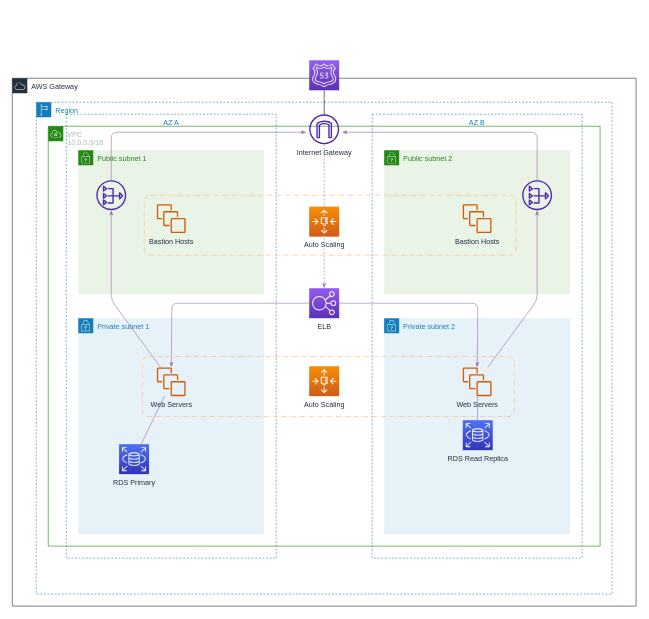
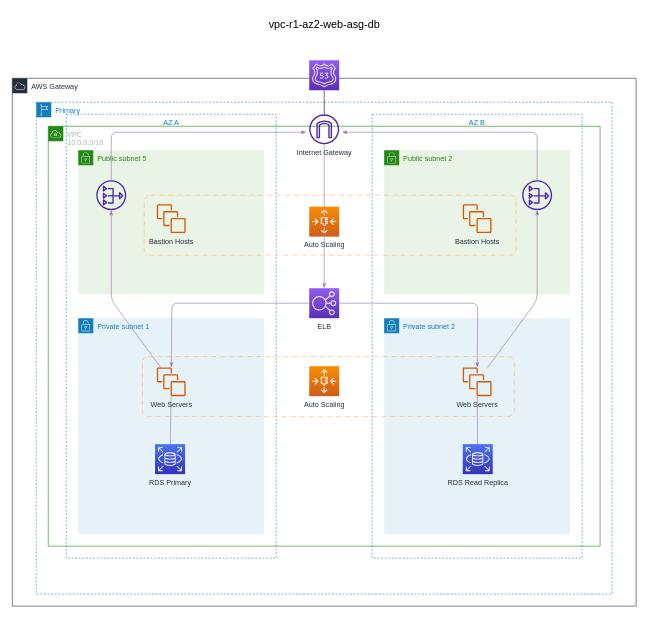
+ <mxCell id="33" value="&lt;font style=&quot;font-size: 18px;&quot;&gt;vpc-r1-az2-web-asg-db&lt;/font&gt;" style="text;html=1;align=center;verticalAlign=middle;resizable=0;points=[];autosize=1;strokeColor=none;fillColor=none;" vertex="1" parent="1"><mxGeometry x="435" y="20" width="210" height="40" as="geometry" /></mxCell>
- <mxCell id="10" value="Region" style="points=[[0,0],[0.25,0],[0.5,0],[0.75,0],[1,0],[1,0.25],[1,0.5],[1,0.75],[1,1],[0.75,1],[0.5,1],[0.25,1],[0,1],[0,0.75],[0,0.5],[0,0.25]];outlineConnect=0;gradientColor=none;html=1;whiteSpace=wrap;fontSize=12;fontStyle=0;container=1;pointerEvents=0;collapsible=0;recursiveResize=0;shape=mxgraph.aws4.group;grIcon=mxgraph.aws4.group_region;strokeColor=#147EBA;fillColor=none;verticalAlign=top;align=left;spacingLeft=30;fontColor=#147EBA;dashed=1;" vertex="1" parent="2"><mxGeometry x="40" y="40" width="960" height="820" as="geometry" /></mxCell>
+ <mxCell id="10" value="Primary" style="points=[[0,0],[0.25,0],[0.5,0],[0.75,0],[1,0],[1,0.25],[1,0.5],[1,0.75],[1,1],[0.75,1],[0.5,1],[0.25,1],[0,1],[0,0.75],[0,0.5],[0,0.25]];outlineConnect=0;gradientColor=none;html=1;whiteSpace=wrap;fontSize=12;fontStyle=0;container=1;pointerEvents=0;collapsible=0;recursiveResize=0;shape=mxgraph.aws4.group;grIcon=mxgraph.aws4.group_region;strokeColor=#147EBA;fillColor=none;verticalAlign=top;align=left;spacingLeft=30;fontColor=#147EBA;dashed=1;" vertex="1" parent="2"><mxGeometry x="40" y="40" width="960" height="820" as="geometry" /></mxCell>
- <mxCell id="3" value="Public subnet 1&lt;br&gt;" style="points=[[0,0],[0.25,0],[0.5,0],[0.75,0],[1,0],[1,0.25],[1,0.5],[1,0.75],[1,1],[0.75,1],[0.5,1],[0.25,1],[0,1],[0,0.75],[0,0.5],[0,0.25]];outlineConnect=0;gradientColor=none;html=1;whiteSpace=wrap;fontSize=12;fontStyle=0;container=1;pointerEvents=0;collapsible=0;recursiveResize=0;shape=mxgraph.aws4.group;grIcon=mxgraph.aws4.group_security_group;grStroke=0;strokeColor=#248814;fillColor=#E9F3E6;verticalAlign=top;align=left;spacingLeft=30;fontColor=#248814;dashed=0;" vertex="1" parent="2"><mxGeometry x="110" y="120" width="310" height="240" as="geometry" /></mxCell>
+ <mxCell id="3" value="Public subnet 5&lt;br&gt;" style="points=[[0,0],[0.25,0],[0.5,0],[0.75,0],[1,0],[1,0.25],[1,0.5],[1,0.75],[1,1],[0.75,1],[0.5,1],[0.25,1],[0,1],[0,0.75],[0,0.5],[0,0.25]];outlineConnect=0;gradientColor=none;html=1;whiteSpace=wrap;fontSize=12;fontStyle=0;container=1;pointerEvents=0;collapsible=0;recursiveResize=0;shape=mxgraph.aws4.group;grIcon=mxgraph.aws4.group_security_group;grStroke=0;strokeColor=#248814;fillColor=#E9F3E6;verticalAlign=top;align=left;spacingLeft=30;fontColor=#248814;dashed=0;" vertex="1" parent="2"><mxGeometry x="110" y="120" width="310" height="240" as="geometry" /></mxCell>
- <mxCell id="22" value="" style="edgeStyle=none;rounded=0;orthogonalLoop=1;jettySize=auto;html=1;fontSize=18;endArrow=classicThin;endFill=1;fillColor=#e1d5e7;strokeColor=#9673a6;dashed=1;" edge="1" parent="10" source="23" target="17"><mxGeometry relative="1" as="geometry" /></mxCell>
+ <mxCell id="22" value="" style="edgeStyle=none;rounded=0;orthogonalLoop=1;jettySize=auto;html=1;fontSize=18;endArrow=classicThin;endFill=1;fillColor=#e1d5e7;strokeColor=#9673a6;" edge="1" parent="10" source="23" target="17"><mxGeometry relative="1" as="geometry" /></mxCell>
- <mxCell id="15" value="RDS Read Replica" style="sketch=0;points=[[0,0,0],[0.25,0,0],[0.5,0,0],[0.75,0,0],[1,0,0],[0,1,0],[0.25,1,0],[0.5,1,0],[0.75,1,0],[1,1,0],[0,0.25,0],[0,0.5,0],[0,0.75,0],[1,0.25,0],[1,0.5,0],[1,0.75,0]];outlineConnect=0;fontColor=#232F3E;gradientColor=#4D72F3;gradientDirection=north;fillColor=#3334B9;strokeColor=#ffffff;dashed=0;verticalLabelPosition=bottom;verticalAlign=top;align=center;html=1;fontSize=12;fontStyle=0;aspect=fixed;shape=mxgraph.aws4.resourceIcon;resIcon=mxgraph.aws4.rds;shadow=0;" vertex="1" parent="12"><mxGeometry x="131" y="170" width="50" height="50" as="geometry" /></mxCell>
+ <mxCell id="15" value="RDS Read Replica" style="sketch=0;points=[[0,0,0],[0.25,0,0],[0.5,0,0],[0.75,0,0],[1,0,0],[0,1,0],[0.25,1,0],[0.5,1,0],[0.75,1,0],[1,1,0],[0,0.25,0],[0,0.5,0],[0,0.75,0],[1,0.25,0],[1,0.5,0],[1,0.75,0]];outlineConnect=0;fontColor=#232F3E;gradientColor=#4D72F3;gradientDirection=north;fillColor=#3334B9;strokeColor=#ffffff;dashed=0;verticalLabelPosition=bottom;verticalAlign=top;align=center;html=1;fontSize=12;fontStyle=0;aspect=fixed;shape=mxgraph.aws4.resourceIcon;resIcon=mxgraph.aws4.rds;shadow=0;" vertex="1" parent="12"><mxGeometry x="131" y="210" width="50" height="50" as="geometry" /></mxCell>
- <mxCell id="8" value="RDS Primary" style="sketch=0;points=[[0,0,0],[0.25,0,0],[0.5,0,0],[0.75,0,0],[1,0,0],[0,1,0],[0.25,1,0],[0.5,1,0],[0.75,1,0],[1,1,0],[0,0.25,0],[0,0.5,0],[0,0.75,0],[1,0.25,0],[1,0.5,0],[1,0.75,0]];outlineConnect=0;fontColor=#232F3E;gradientColor=#4D72F3;gradientDirection=north;fillColor=#3334B9;strokeColor=#ffffff;dashed=0;verticalLabelPosition=bottom;verticalAlign=top;align=center;html=1;fontSize=12;fontStyle=0;aspect=fixed;shape=mxgraph.aws4.resourceIcon;resIcon=mxgraph.aws4.rds;shadow=0;" vertex="1" parent="5"><mxGeometry x="68" y="210" width="50" height="50" as="geometry" /></mxCell>
+ <mxCell id="8" value="RDS Primary" style="sketch=0;points=[[0,0,0],[0.25,0,0],[0.5,0,0],[0.75,0,0],[1,0,0],[0,1,0],[0.25,1,0],[0.5,1,0],[0.75,1,0],[1,1,0],[0,0.25,0],[0,0.5,0],[0,0.75,0],[1,0.25,0],[1,0.5,0],[1,0.75,0]];outlineConnect=0;fontColor=#232F3E;gradientColor=#4D72F3;gradientDirection=north;fillColor=#3334B9;strokeColor=#ffffff;dashed=0;verticalLabelPosition=bottom;verticalAlign=top;align=center;html=1;fontSize=12;fontStyle=0;aspect=fixed;shape=mxgraph.aws4.resourceIcon;resIcon=mxgraph.aws4.rds;shadow=0;" vertex="1" parent="5"><mxGeometry x="128" y="210" width="50" height="50" as="geometry" /></mxCell>
